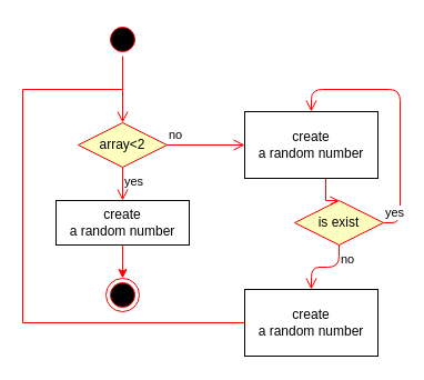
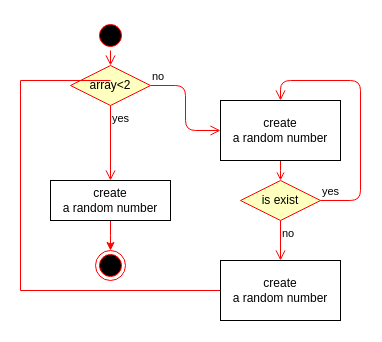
- <mxCell id="4" value="array&amp;lt;2" style="rhombus;whiteSpace=wrap;html=1;fillColor=#ffffc0;strokeColor=#ff0000;" vertex="1" parent="1"><mxGeometry x="70" y="110" width="80" height="40" as="geometry" /></mxCell>
+ <mxCell id="4" value="array&amp;lt;2" style="rhombus;whiteSpace=wrap;html=1;fillColor=#ffffc0;strokeColor=#ff0000;" vertex="1" parent="1"><mxGeometry x="70" y="65" width="80" height="40" as="geometry" /></mxCell>
- <mxCell id="9" value="is exist" style="rhombus;whiteSpace=wrap;html=1;fillColor=#ffffc0;strokeColor=#ff0000;" vertex="1" parent="1"><mxGeometry x="265" y="180" width="80" height="40" as="geometry" /></mxCell>
+ <mxCell id="9" value="is exist" style="rhombus;whiteSpace=wrap;html=1;fillColor=#ffffc0;strokeColor=#ff0000;" vertex="1" parent="1"><mxGeometry x="240" y="180" width="80" height="40" as="geometry" /></mxCell>
